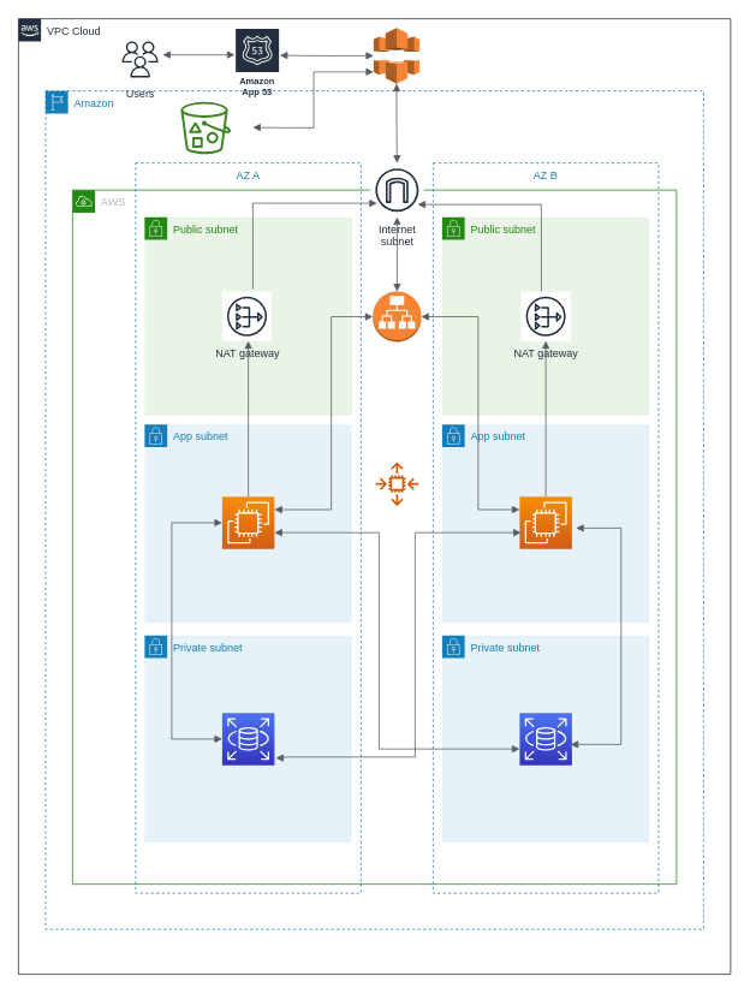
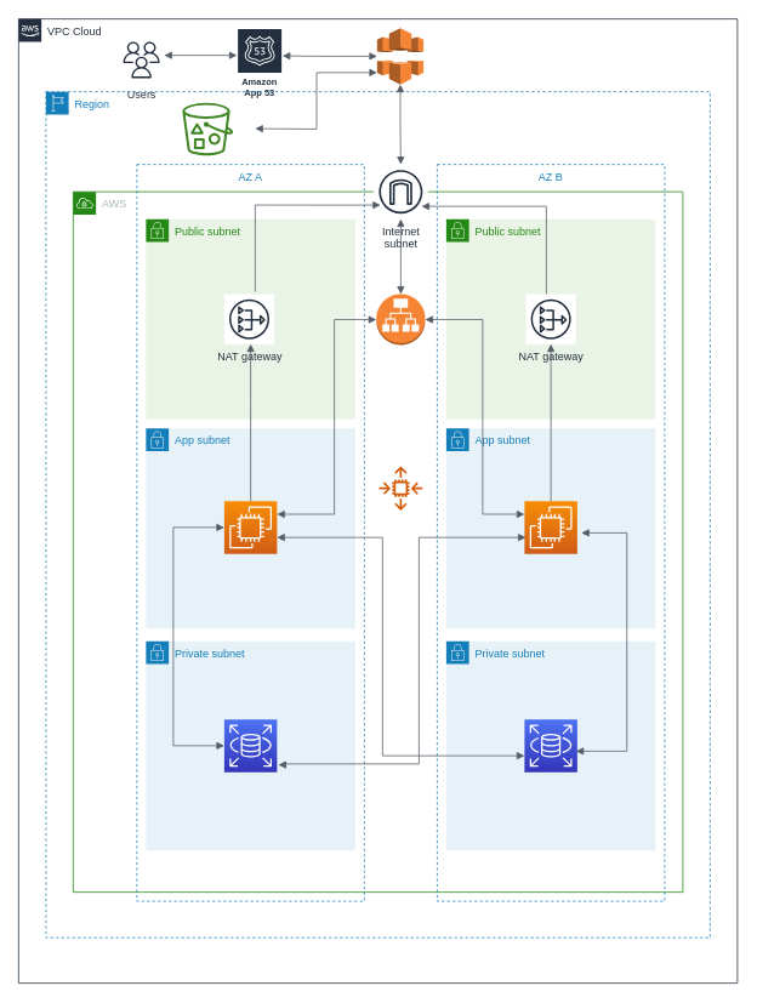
- <mxCell id="8" value="Amazon" style="points=[[0,0],[0.25,0],[0.5,0],[0.75,0],[1,0],[1,0.25],[1,0.5],[1,0.75],[1,1],[0.75,1],[0.5,1],[0.25,1],[0,1],[0,0.75],[0,0.5],[0,0.25]];outlineConnect=0;gradientColor=none;html=1;whiteSpace=wrap;fontSize=12;fontStyle=0;container=1;pointerEvents=0;collapsible=0;recursiveResize=0;shape=mxgraph.aws4.group;grIcon=mxgraph.aws4.group_region;strokeColor=#147EBA;fillColor=none;verticalAlign=top;align=left;spacingLeft=30;fontColor=#147EBA;dashed=1;" vertex="1" parent="1"><mxGeometry x="50" y="100" width="730" height="930" as="geometry" /></mxCell>
+ <mxCell id="8" value="Region" style="points=[[0,0],[0.25,0],[0.5,0],[0.75,0],[1,0],[1,0.25],[1,0.5],[1,0.75],[1,1],[0.75,1],[0.5,1],[0.25,1],[0,1],[0,0.75],[0,0.5],[0,0.25]];outlineConnect=0;gradientColor=none;html=1;whiteSpace=wrap;fontSize=12;fontStyle=0;container=1;pointerEvents=0;collapsible=0;recursiveResize=0;shape=mxgraph.aws4.group;grIcon=mxgraph.aws4.group_region;strokeColor=#147EBA;fillColor=none;verticalAlign=top;align=left;spacingLeft=30;fontColor=#147EBA;dashed=1;" vertex="1" parent="1"><mxGeometry x="50" y="100" width="730" height="930" as="geometry" /></mxCell>
